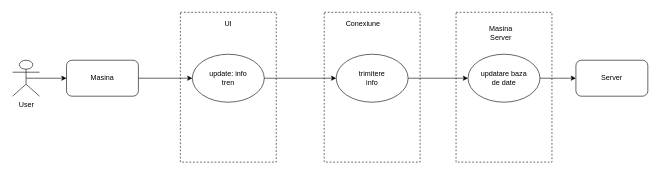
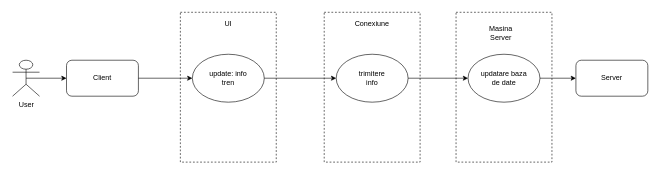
- <mxCell id="12" value="Conexiune" style="text;html=1;strokeColor=none;fillColor=none;align=center;verticalAlign=middle;whiteSpace=wrap;rounded=0;" parent="1" vertex="1"><mxGeometry x="585" y="30" width="40" height="20" as="geometry" /></mxCell>
+ <mxCell id="12" value="Conexiune" style="text;html=1;strokeColor=none;fillColor=none;align=center;verticalAlign=middle;whiteSpace=wrap;rounded=0;" parent="1" vertex="1"><mxGeometry x="600" y="30" width="40" height="20" as="geometry" /></mxCell>
- <mxCell id="7" value="Masina" style="text;html=1;strokeColor=none;fillColor=none;align=center;verticalAlign=middle;whiteSpace=wrap;rounded=0;" parent="1" vertex="1"><mxGeometry x="150" y="120" width="40" height="20" as="geometry" /></mxCell>
+ <mxCell id="7" value="Client" style="text;html=1;strokeColor=none;fillColor=none;align=center;verticalAlign=middle;whiteSpace=wrap;rounded=0;" parent="1" vertex="1"><mxGeometry x="150" y="120" width="40" height="20" as="geometry" /></mxCell>
